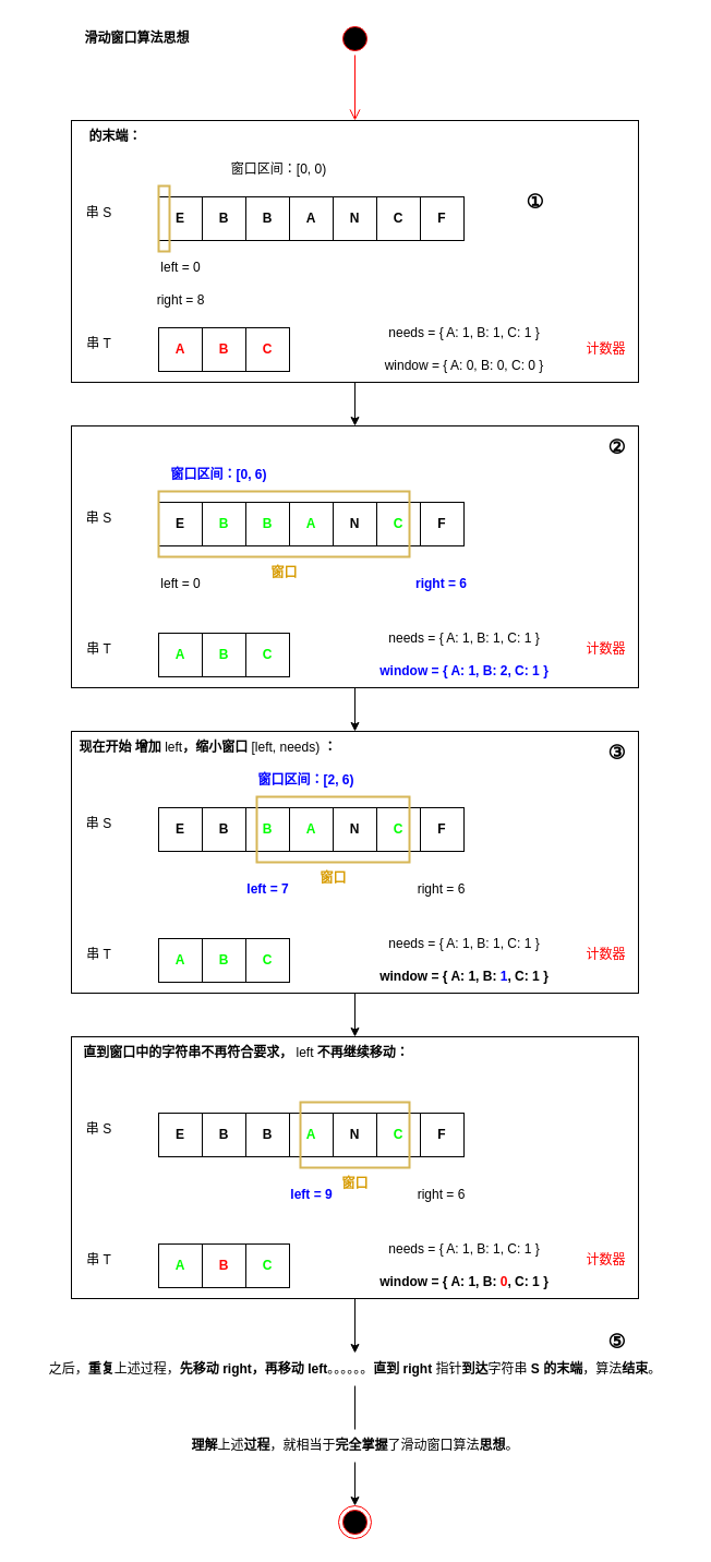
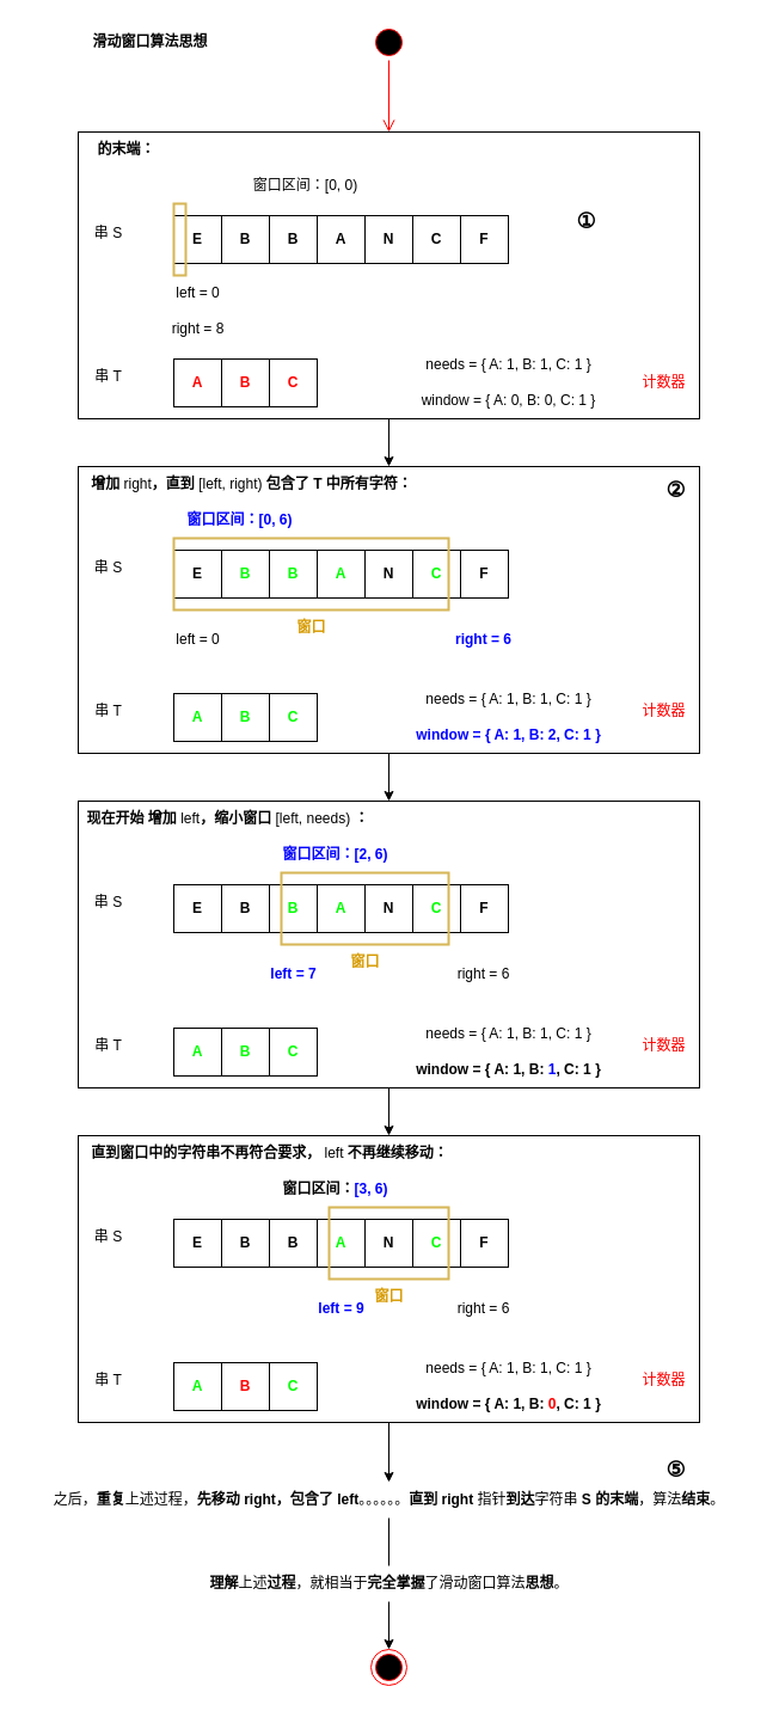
- <mxCell id="34" value="window = { A: 0, B: 0, C: 0 }" style="text;html=1;align=center;verticalAlign=middle;resizable=0;points=[];autosize=1;strokeColor=none;fillColor=none;" parent="15" vertex="1"><mxGeometry x="275" y="210" width="170" height="30" as="geometry" /></mxCell>
+ <mxCell id="34" value="window = { A: 0, B: 0, C: 1 }" style="text;html=1;align=center;verticalAlign=middle;resizable=0;points=[];autosize=1;strokeColor=none;fillColor=none;" parent="15" vertex="1"><mxGeometry x="275" y="210" width="170" height="30" as="geometry" /></mxCell>
+ <mxCell id="59" value="增加 &lt;span style=&quot;font-weight: normal;&quot;&gt;right&lt;/span&gt;，直到 &lt;span style=&quot;font-weight: normal;&quot;&gt;[left, right)&lt;/span&gt; 包含了 T 中所有字符：" style="text;html=1;align=center;verticalAlign=middle;resizable=0;points=[];autosize=1;strokeColor=none;fillColor=none;fontStyle=1" parent="38" vertex="1"><mxGeometry width="290" height="30" as="geometry" /></mxCell>
- <mxCell id="85" value="&lt;font style=&quot;font-size: 18px;&quot;&gt;③&lt;/font&gt;" style="text;html=1;align=center;verticalAlign=middle;resizable=0;points=[];autosize=1;strokeColor=none;fillColor=none;fontStyle=1" parent="62" vertex="1"><mxGeometry x="480" width="40" height="40" as="geometry" /></mxCell>
+ <mxCell id="97" value="&lt;font color=&quot;#000000&quot;&gt;窗口区间：&lt;/font&gt;[3, 6)" style="text;html=1;align=center;verticalAlign=middle;resizable=0;points=[];autosize=1;strokeColor=none;fillColor=none;fontStyle=1;fontColor=#0000FF;" parent="86" vertex="1"><mxGeometry x="160" y="30" width="110" height="30" as="geometry" /></mxCell>
- <mxCell id="8" value="之后，&lt;b&gt;重复&lt;/b&gt;上述过程，&lt;b&gt;先移动 right，再移动 left&lt;/b&gt;。。。。。。&lt;b&gt;直到 right&lt;/b&gt; 指针&lt;b&gt;到达&lt;/b&gt;字符串 &lt;b&gt;S 的末端&lt;/b&gt;，算法&lt;b&gt;结束&lt;/b&gt;。" style="text;html=1;align=center;verticalAlign=middle;resizable=0;points=[];autosize=1;strokeColor=none;fillColor=none;" parent="2" vertex="1"><mxGeometry y="1220" width="610" height="30" as="geometry" /></mxCell>
+ <mxCell id="8" value="之后，&lt;b&gt;重复&lt;/b&gt;上述过程，&lt;b&gt;先移动 right，包含了 left&lt;/b&gt;。。。。。。&lt;b&gt;直到 right&lt;/b&gt; 指针&lt;b&gt;到达&lt;/b&gt;字符串 &lt;b&gt;S 的末端&lt;/b&gt;，算法&lt;b&gt;结束&lt;/b&gt;。" style="text;html=1;align=center;verticalAlign=middle;resizable=0;points=[];autosize=1;strokeColor=none;fillColor=none;" parent="2" vertex="1"><mxGeometry y="1220" width="610" height="30" as="geometry" /></mxCell>
